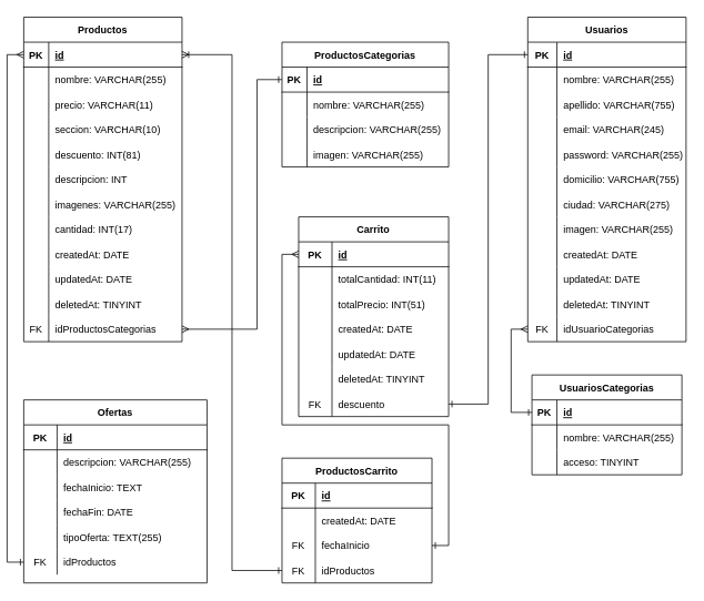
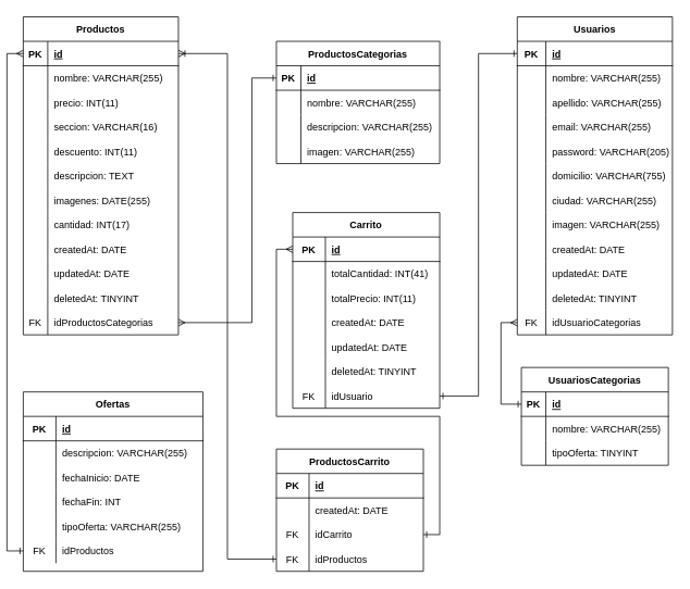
- <mxCell id="58" value="precio: VARCHAR(11)" style="shape=partialRectangle;connectable=0;fillColor=none;top=0;left=0;bottom=0;right=0;align=left;spacingLeft=6;overflow=hidden;" parent="56" vertex="1"><mxGeometry x="30" width="160" height="30" as="geometry"><mxRectangle width="160" height="30" as="alternateBounds" /></mxGeometry></mxCell>
+ <mxCell id="58" value="precio: INT(11)" style="shape=partialRectangle;connectable=0;fillColor=none;top=0;left=0;bottom=0;right=0;align=left;spacingLeft=6;overflow=hidden;" parent="56" vertex="1"><mxGeometry x="30" width="160" height="30" as="geometry"><mxRectangle width="160" height="30" as="alternateBounds" /></mxGeometry></mxCell>
- <mxCell id="21" value="apellido: VARCHAR(755)" style="shape=partialRectangle;connectable=0;fillColor=none;top=0;left=0;bottom=0;right=0;align=left;spacingLeft=6;overflow=hidden;" parent="19" vertex="1"><mxGeometry x="35" width="155" height="30" as="geometry"><mxRectangle width="155" height="30" as="alternateBounds" /></mxGeometry></mxCell>
+ <mxCell id="21" value="apellido: VARCHAR(255)" style="shape=partialRectangle;connectable=0;fillColor=none;top=0;left=0;bottom=0;right=0;align=left;spacingLeft=6;overflow=hidden;" parent="19" vertex="1"><mxGeometry x="35" width="155" height="30" as="geometry"><mxRectangle width="155" height="30" as="alternateBounds" /></mxGeometry></mxCell>
- <mxCell id="61" value="seccion: VARCHAR(10)" style="shape=partialRectangle;connectable=0;fillColor=none;top=0;left=0;bottom=0;right=0;align=left;spacingLeft=6;overflow=hidden;" parent="59" vertex="1"><mxGeometry x="30" width="160" height="30" as="geometry"><mxRectangle width="160" height="30" as="alternateBounds" /></mxGeometry></mxCell>
+ <mxCell id="61" value="seccion: VARCHAR(16)" style="shape=partialRectangle;connectable=0;fillColor=none;top=0;left=0;bottom=0;right=0;align=left;spacingLeft=6;overflow=hidden;" parent="59" vertex="1"><mxGeometry x="30" width="160" height="30" as="geometry"><mxRectangle width="160" height="30" as="alternateBounds" /></mxGeometry></mxCell>
- <mxCell id="24" value="email: VARCHAR(245)" style="shape=partialRectangle;connectable=0;fillColor=none;top=0;left=0;bottom=0;right=0;align=left;spacingLeft=6;overflow=hidden;" parent="22" vertex="1"><mxGeometry x="35" width="155" height="30" as="geometry"><mxRectangle width="155" height="30" as="alternateBounds" /></mxGeometry></mxCell>
+ <mxCell id="24" value="email: VARCHAR(255)" style="shape=partialRectangle;connectable=0;fillColor=none;top=0;left=0;bottom=0;right=0;align=left;spacingLeft=6;overflow=hidden;" parent="22" vertex="1"><mxGeometry x="35" width="155" height="30" as="geometry"><mxRectangle width="155" height="30" as="alternateBounds" /></mxGeometry></mxCell>
- <mxCell id="64" value="descuento: INT(81)" style="shape=partialRectangle;connectable=0;fillColor=none;top=0;left=0;bottom=0;right=0;align=left;spacingLeft=6;overflow=hidden;" parent="62" vertex="1"><mxGeometry x="30" width="160" height="30" as="geometry"><mxRectangle width="160" height="30" as="alternateBounds" /></mxGeometry></mxCell>
+ <mxCell id="64" value="descuento: INT(11)" style="shape=partialRectangle;connectable=0;fillColor=none;top=0;left=0;bottom=0;right=0;align=left;spacingLeft=6;overflow=hidden;" parent="62" vertex="1"><mxGeometry x="30" width="160" height="30" as="geometry"><mxRectangle width="160" height="30" as="alternateBounds" /></mxGeometry></mxCell>
- <mxCell id="27" value="password: VARCHAR(255)" style="shape=partialRectangle;connectable=0;fillColor=none;top=0;left=0;bottom=0;right=0;align=left;spacingLeft=6;overflow=hidden;" parent="25" vertex="1"><mxGeometry x="35" width="155" height="30" as="geometry"><mxRectangle width="155" height="30" as="alternateBounds" /></mxGeometry></mxCell>
+ <mxCell id="27" value="password: VARCHAR(205)" style="shape=partialRectangle;connectable=0;fillColor=none;top=0;left=0;bottom=0;right=0;align=left;spacingLeft=6;overflow=hidden;" parent="25" vertex="1"><mxGeometry x="35" width="155" height="30" as="geometry"><mxRectangle width="155" height="30" as="alternateBounds" /></mxGeometry></mxCell>
- <mxCell id="67" value="descripcion: INT" style="shape=partialRectangle;connectable=0;fillColor=none;top=0;left=0;bottom=0;right=0;align=left;spacingLeft=6;overflow=hidden;" parent="65" vertex="1"><mxGeometry x="30" width="160" height="30" as="geometry"><mxRectangle width="160" height="30" as="alternateBounds" /></mxGeometry></mxCell>
+ <mxCell id="67" value="descripcion: TEXT" style="shape=partialRectangle;connectable=0;fillColor=none;top=0;left=0;bottom=0;right=0;align=left;spacingLeft=6;overflow=hidden;" parent="65" vertex="1"><mxGeometry x="30" width="160" height="30" as="geometry"><mxRectangle width="160" height="30" as="alternateBounds" /></mxGeometry></mxCell>
- <mxCell id="70" value="imagenes: VARCHAR(255)" style="shape=partialRectangle;connectable=0;fillColor=none;top=0;left=0;bottom=0;right=0;align=left;spacingLeft=6;overflow=hidden;" parent="68" vertex="1"><mxGeometry x="30" width="160" height="30" as="geometry"><mxRectangle width="160" height="30" as="alternateBounds" /></mxGeometry></mxCell>
+ <mxCell id="70" value="imagenes: DATE(255)" style="shape=partialRectangle;connectable=0;fillColor=none;top=0;left=0;bottom=0;right=0;align=left;spacingLeft=6;overflow=hidden;" parent="68" vertex="1"><mxGeometry x="30" width="160" height="30" as="geometry"><mxRectangle width="160" height="30" as="alternateBounds" /></mxGeometry></mxCell>
- <mxCell id="33" value="ciudad: VARCHAR(275)" style="shape=partialRectangle;connectable=0;fillColor=none;top=0;left=0;bottom=0;right=0;align=left;spacingLeft=6;overflow=hidden;" parent="31" vertex="1"><mxGeometry x="35" width="155" height="30" as="geometry"><mxRectangle width="155" height="30" as="alternateBounds" /></mxGeometry></mxCell>
+ <mxCell id="33" value="ciudad: VARCHAR(255)" style="shape=partialRectangle;connectable=0;fillColor=none;top=0;left=0;bottom=0;right=0;align=left;spacingLeft=6;overflow=hidden;" parent="31" vertex="1"><mxGeometry x="35" width="155" height="30" as="geometry"><mxRectangle width="155" height="30" as="alternateBounds" /></mxGeometry></mxCell>
- <mxCell id="105" value="totalCantidad: INT(11)" style="shape=partialRectangle;connectable=0;fillColor=none;top=0;left=0;bottom=0;right=0;align=left;spacingLeft=6;overflow=hidden;" parent="103" vertex="1"><mxGeometry x="40" width="140" height="30" as="geometry"><mxRectangle width="140" height="30" as="alternateBounds" /></mxGeometry></mxCell>
+ <mxCell id="105" value="totalCantidad: INT(41)" style="shape=partialRectangle;connectable=0;fillColor=none;top=0;left=0;bottom=0;right=0;align=left;spacingLeft=6;overflow=hidden;" parent="103" vertex="1"><mxGeometry x="40" width="140" height="30" as="geometry"><mxRectangle width="140" height="30" as="alternateBounds" /></mxGeometry></mxCell>
- <mxCell id="108" value="totalPrecio: INT(51)" style="shape=partialRectangle;connectable=0;fillColor=none;top=0;left=0;bottom=0;right=0;align=left;spacingLeft=6;overflow=hidden;" parent="106" vertex="1"><mxGeometry x="40" width="140" height="30" as="geometry"><mxRectangle width="140" height="30" as="alternateBounds" /></mxGeometry></mxCell>
+ <mxCell id="108" value="totalPrecio: INT(11)" style="shape=partialRectangle;connectable=0;fillColor=none;top=0;left=0;bottom=0;right=0;align=left;spacingLeft=6;overflow=hidden;" parent="106" vertex="1"><mxGeometry x="40" width="140" height="30" as="geometry"><mxRectangle width="140" height="30" as="alternateBounds" /></mxGeometry></mxCell>
- <mxCell id="120" value="descuento" style="shape=partialRectangle;connectable=0;fillColor=none;top=0;left=0;bottom=0;right=0;align=left;spacingLeft=6;overflow=hidden;" parent="118" vertex="1"><mxGeometry x="40" width="140" height="30" as="geometry"><mxRectangle width="140" height="30" as="alternateBounds" /></mxGeometry></mxCell>
+ <mxCell id="120" value="idUsuario" style="shape=partialRectangle;connectable=0;fillColor=none;top=0;left=0;bottom=0;right=0;align=left;spacingLeft=6;overflow=hidden;" parent="118" vertex="1"><mxGeometry x="40" width="140" height="30" as="geometry"><mxRectangle width="140" height="30" as="alternateBounds" /></mxGeometry></mxCell>
- <mxCell id="11" value="acceso: TINYINT" style="shape=partialRectangle;connectable=0;fillColor=none;top=0;left=0;bottom=0;right=0;align=left;spacingLeft=6;overflow=hidden;" parent="9" vertex="1"><mxGeometry x="30" width="150" height="30" as="geometry"><mxRectangle width="150" height="30" as="alternateBounds" /></mxGeometry></mxCell>
+ <mxCell id="11" value="tipoOferta: TINYINT" style="shape=partialRectangle;connectable=0;fillColor=none;top=0;left=0;bottom=0;right=0;align=left;spacingLeft=6;overflow=hidden;" parent="9" vertex="1"><mxGeometry x="30" width="150" height="30" as="geometry"><mxRectangle width="150" height="30" as="alternateBounds" /></mxGeometry></mxCell>
- <mxCell id="134" value="fechaInicio: TEXT" style="shape=partialRectangle;connectable=0;fillColor=none;top=0;left=0;bottom=0;right=0;align=left;spacingLeft=6;overflow=hidden;" parent="132" vertex="1"><mxGeometry x="40" width="180" height="30" as="geometry"><mxRectangle width="180" height="30" as="alternateBounds" /></mxGeometry></mxCell>
+ <mxCell id="134" value="fechaInicio: DATE" style="shape=partialRectangle;connectable=0;fillColor=none;top=0;left=0;bottom=0;right=0;align=left;spacingLeft=6;overflow=hidden;" parent="132" vertex="1"><mxGeometry x="40" width="180" height="30" as="geometry"><mxRectangle width="180" height="30" as="alternateBounds" /></mxGeometry></mxCell>
- <mxCell id="137" value="fechaFin: DATE" style="shape=partialRectangle;connectable=0;fillColor=none;top=0;left=0;bottom=0;right=0;align=left;spacingLeft=6;overflow=hidden;" parent="135" vertex="1"><mxGeometry x="40" width="180" height="30" as="geometry"><mxRectangle width="180" height="30" as="alternateBounds" /></mxGeometry></mxCell>
+ <mxCell id="137" value="fechaFin: INT" style="shape=partialRectangle;connectable=0;fillColor=none;top=0;left=0;bottom=0;right=0;align=left;spacingLeft=6;overflow=hidden;" parent="135" vertex="1"><mxGeometry x="40" width="180" height="30" as="geometry"><mxRectangle width="180" height="30" as="alternateBounds" /></mxGeometry></mxCell>
- <mxCell id="140" value="tipoOferta: TEXT(255)" style="shape=partialRectangle;connectable=0;fillColor=none;top=0;left=0;bottom=0;right=0;align=left;spacingLeft=6;overflow=hidden;" parent="138" vertex="1"><mxGeometry x="40" width="180" height="30" as="geometry"><mxRectangle width="180" height="30" as="alternateBounds" /></mxGeometry></mxCell>
+ <mxCell id="140" value="tipoOferta: VARCHAR(255)" style="shape=partialRectangle;connectable=0;fillColor=none;top=0;left=0;bottom=0;right=0;align=left;spacingLeft=6;overflow=hidden;" parent="138" vertex="1"><mxGeometry x="40" width="180" height="30" as="geometry"><mxRectangle width="180" height="30" as="alternateBounds" /></mxGeometry></mxCell>
- <mxCell id="154" value="fechaInicio" style="shape=partialRectangle;connectable=0;fillColor=none;top=0;left=0;bottom=0;right=0;align=left;spacingLeft=6;overflow=hidden;" parent="152" vertex="1"><mxGeometry x="40" width="140" height="30" as="geometry"><mxRectangle width="140" height="30" as="alternateBounds" /></mxGeometry></mxCell>
+ <mxCell id="154" value="idCarrito" style="shape=partialRectangle;connectable=0;fillColor=none;top=0;left=0;bottom=0;right=0;align=left;spacingLeft=6;overflow=hidden;" parent="152" vertex="1"><mxGeometry x="40" width="140" height="30" as="geometry"><mxRectangle width="140" height="30" as="alternateBounds" /></mxGeometry></mxCell>
